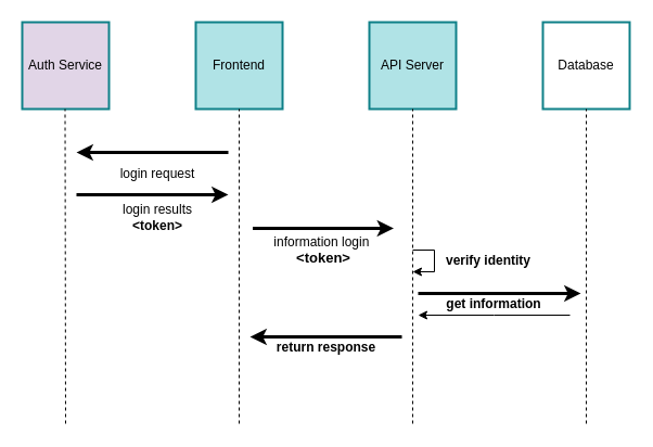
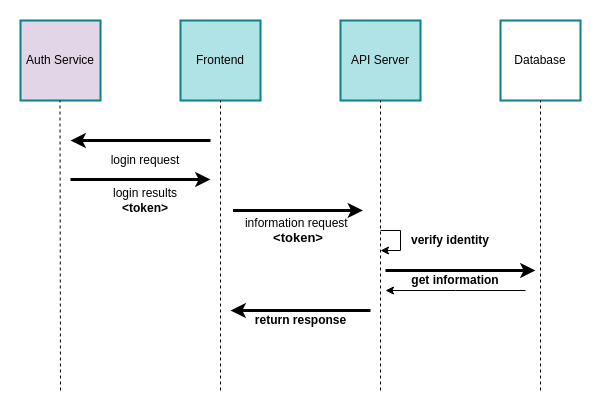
- <mxCell id="17" value="information login&lt;b&gt;&amp;nbsp;&lt;/b&gt;&lt;br&gt;&lt;b&gt;&lt;font style=&quot;font-size: 13px;&quot;&gt;&amp;lt;token&amp;gt;&lt;/font&gt;&lt;/b&gt;" style="text;html=1;strokeColor=none;fillColor=none;align=center;verticalAlign=middle;whiteSpace=wrap;rounded=0;" parent="1" vertex="1"><mxGeometry x="237.5" y="220" width="120" height="20" as="geometry" /></mxCell>
+ <mxCell id="17" value="information request&lt;b&gt;&amp;nbsp;&lt;/b&gt;&lt;br&gt;&lt;b&gt;&lt;font style=&quot;font-size: 13px;&quot;&gt;&amp;lt;token&amp;gt;&lt;/font&gt;&lt;/b&gt;" style="text;html=1;strokeColor=none;fillColor=none;align=center;verticalAlign=middle;whiteSpace=wrap;rounded=0;" parent="1" vertex="1"><mxGeometry x="237.5" y="220" width="120" height="20" as="geometry" /></mxCell>
